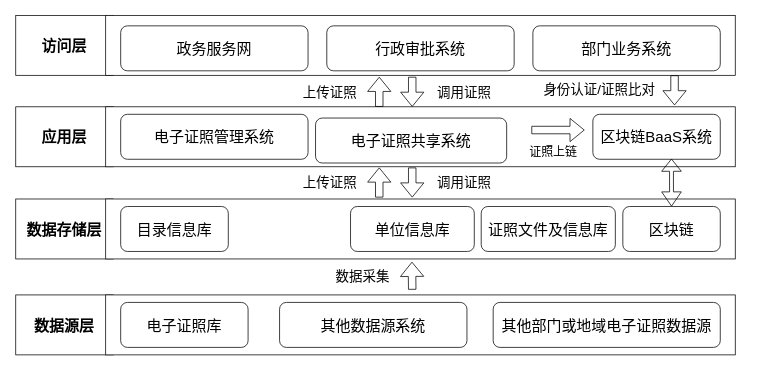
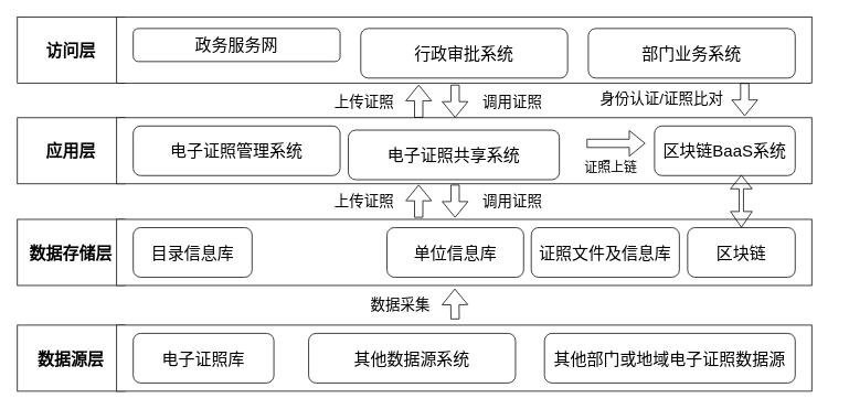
- <mxCell id="6" value="&lt;font style=&quot;font-size: 20px;&quot;&gt;政务服务网&lt;/font&gt;" style="rounded=1;whiteSpace=wrap;html=1;" parent="3" vertex="1"><mxGeometry x="140" y="10" width="250" height="60" as="geometry" /></mxCell>
+ <mxCell id="6" value="&lt;font style=&quot;font-size: 20px;&quot;&gt;政务服务网&lt;/font&gt;" style="rounded=1;whiteSpace=wrap;html=1;" parent="3" vertex="1"><mxGeometry x="140" y="10" width="250" height="40" as="geometry" /></mxCell>
